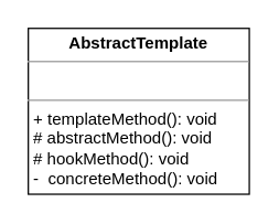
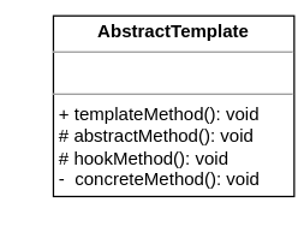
- <mxCell id="2" value="&lt;p style=&quot;margin: 0px ; margin-top: 4px ; text-align: center&quot;&gt;&lt;b&gt;AbstractTemplate&lt;/b&gt;&lt;/p&gt;&lt;hr size=&quot;1&quot;&gt;&lt;p style=&quot;margin: 0px ; margin-left: 4px&quot;&gt;&lt;br&gt;&lt;/p&gt;&lt;hr size=&quot;1&quot;&gt;&lt;p style=&quot;margin: 0px ; margin-left: 4px&quot;&gt;+ templateMethod(): void&lt;/p&gt;&lt;p style=&quot;margin: 0px ; margin-left: 4px&quot;&gt;# abstractMethod(): void&lt;/p&gt;&lt;p style=&quot;margin: 0px ; margin-left: 4px&quot;&gt;# hookMethod(): void&lt;/p&gt;&lt;p style=&quot;margin: 0px ; margin-left: 4px&quot;&gt;-&amp;nbsp; concreteMethod(): void&lt;/p&gt;" style="verticalAlign=top;align=left;overflow=fill;fontSize=12;fontFamily=Helvetica;html=1;" parent="1" vertex="1"><mxGeometry x="20" y="20" width="160" height="120" as="geometry" /></mxCell>
+ <mxCell id="2" value="&lt;p style=&quot;margin: 0px ; margin-top: 4px ; text-align: center&quot;&gt;&lt;b&gt;AbstractTemplate&lt;/b&gt;&lt;/p&gt;&lt;hr size=&quot;1&quot;&gt;&lt;p style=&quot;margin: 0px ; margin-left: 4px&quot;&gt;&lt;br&gt;&lt;/p&gt;&lt;hr size=&quot;1&quot;&gt;&lt;p style=&quot;margin: 0px ; margin-left: 4px&quot;&gt;+ templateMethod(): void&lt;/p&gt;&lt;p style=&quot;margin: 0px ; margin-left: 4px&quot;&gt;# abstractMethod(): void&lt;/p&gt;&lt;p style=&quot;margin: 0px ; margin-left: 4px&quot;&gt;# hookMethod(): void&lt;/p&gt;&lt;p style=&quot;margin: 0px ; margin-left: 4px&quot;&gt;-&amp;nbsp; concreteMethod(): void&lt;/p&gt;" style="verticalAlign=top;align=left;overflow=fill;fontSize=12;fontFamily=Helvetica;html=1;" parent="1" vertex="1"><mxGeometry x="35" y="10" width="160" height="120" as="geometry" /></mxCell>
